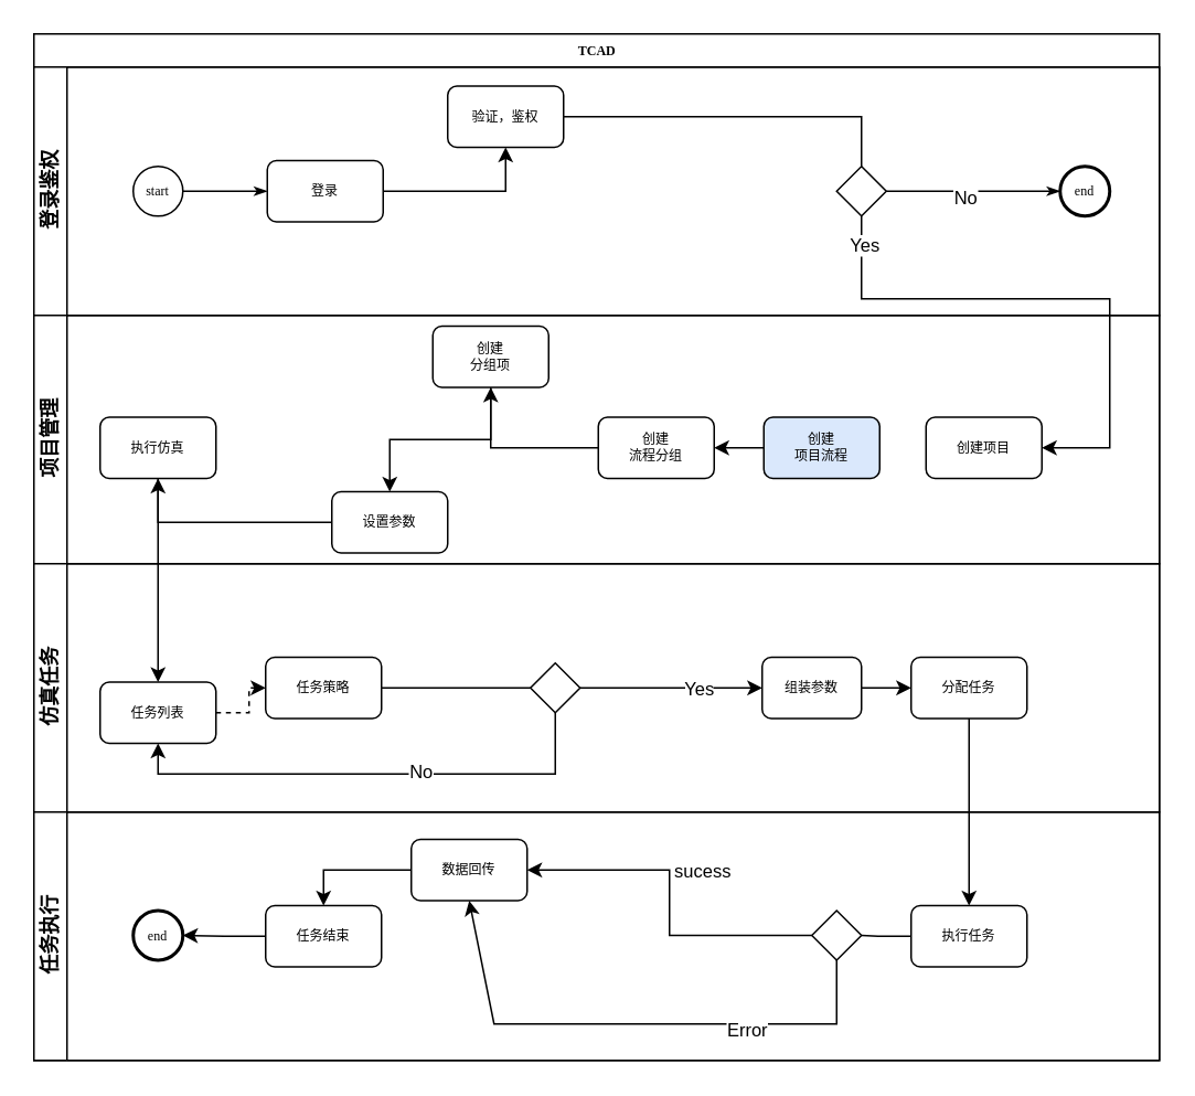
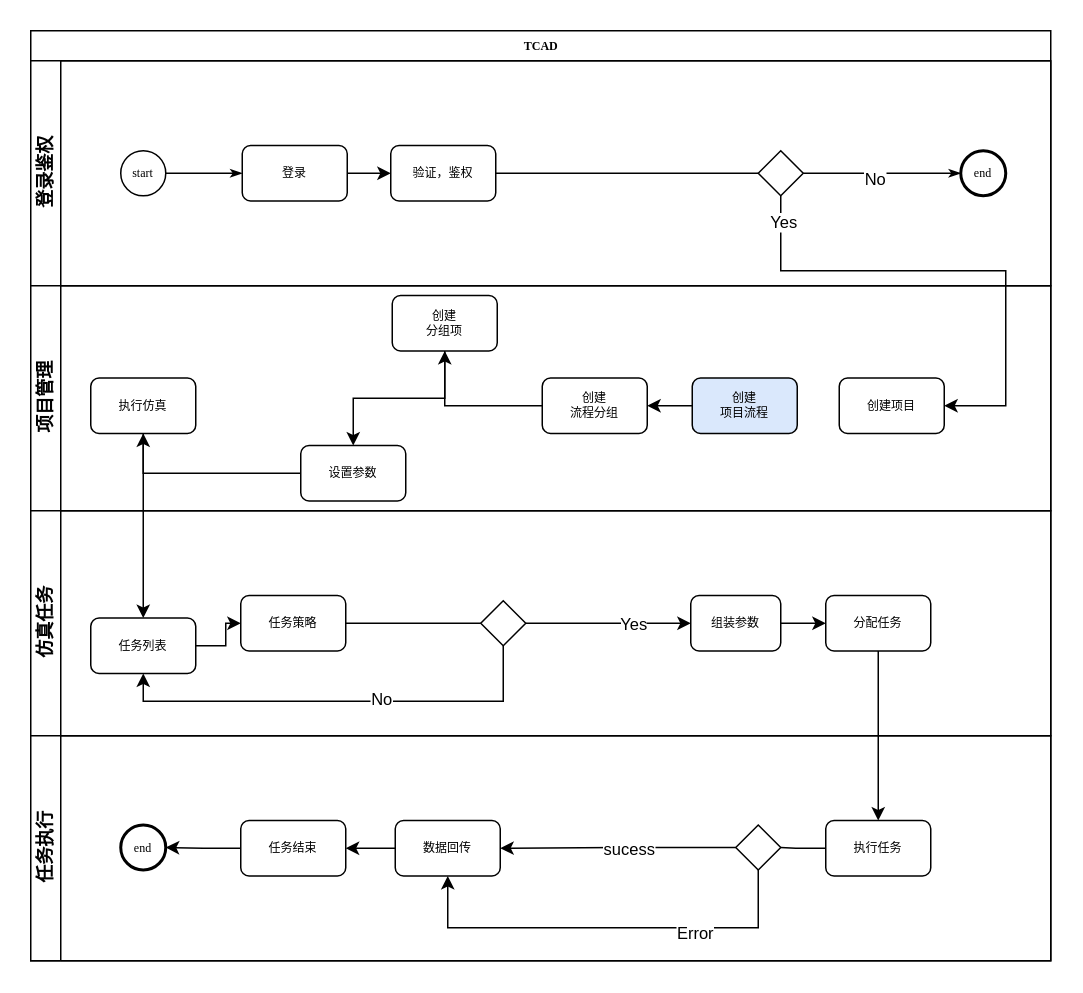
- <mxCell id="10" value="验证，鉴权" style="rounded=1;whiteSpace=wrap;html=1;shadow=0;labelBackgroundColor=none;strokeWidth=1;fontFamily=Verdana;fontSize=8;align=center;" parent="3" vertex="1"><mxGeometry x="250" y="11.5" width="70" height="37" as="geometry" /></mxCell>
+ <mxCell id="10" value="验证，鉴权" style="rounded=1;whiteSpace=wrap;html=1;shadow=0;labelBackgroundColor=none;strokeWidth=1;fontFamily=Verdana;fontSize=8;align=center;" parent="3" vertex="1"><mxGeometry x="240" y="56.5" width="70" height="37" as="geometry" /></mxCell>
- <mxCell id="30" value="" style="edgeStyle=orthogonalEdgeStyle;rounded=0;orthogonalLoop=1;jettySize=auto;html=1;dashed=1;" edge="1" parent="29" source="31" target="34"><mxGeometry relative="1" as="geometry" /></mxCell>
+ <mxCell id="30" value="" style="edgeStyle=orthogonalEdgeStyle;rounded=0;orthogonalLoop=1;jettySize=auto;html=1;" edge="1" parent="29" source="31" target="34"><mxGeometry relative="1" as="geometry" /></mxCell>
- <mxCell id="46" value="数据回传" style="rounded=1;whiteSpace=wrap;html=1;shadow=0;labelBackgroundColor=none;strokeWidth=1;fontFamily=Verdana;fontSize=8;align=center;" vertex="1" parent="42"><mxGeometry x="228" y="16.5" width="70" height="37" as="geometry" /></mxCell>
+ <mxCell id="46" value="数据回传" style="rounded=1;whiteSpace=wrap;html=1;shadow=0;labelBackgroundColor=none;strokeWidth=1;fontFamily=Verdana;fontSize=8;align=center;" vertex="1" parent="42"><mxGeometry x="243" y="56.5" width="70" height="37" as="geometry" /></mxCell>
